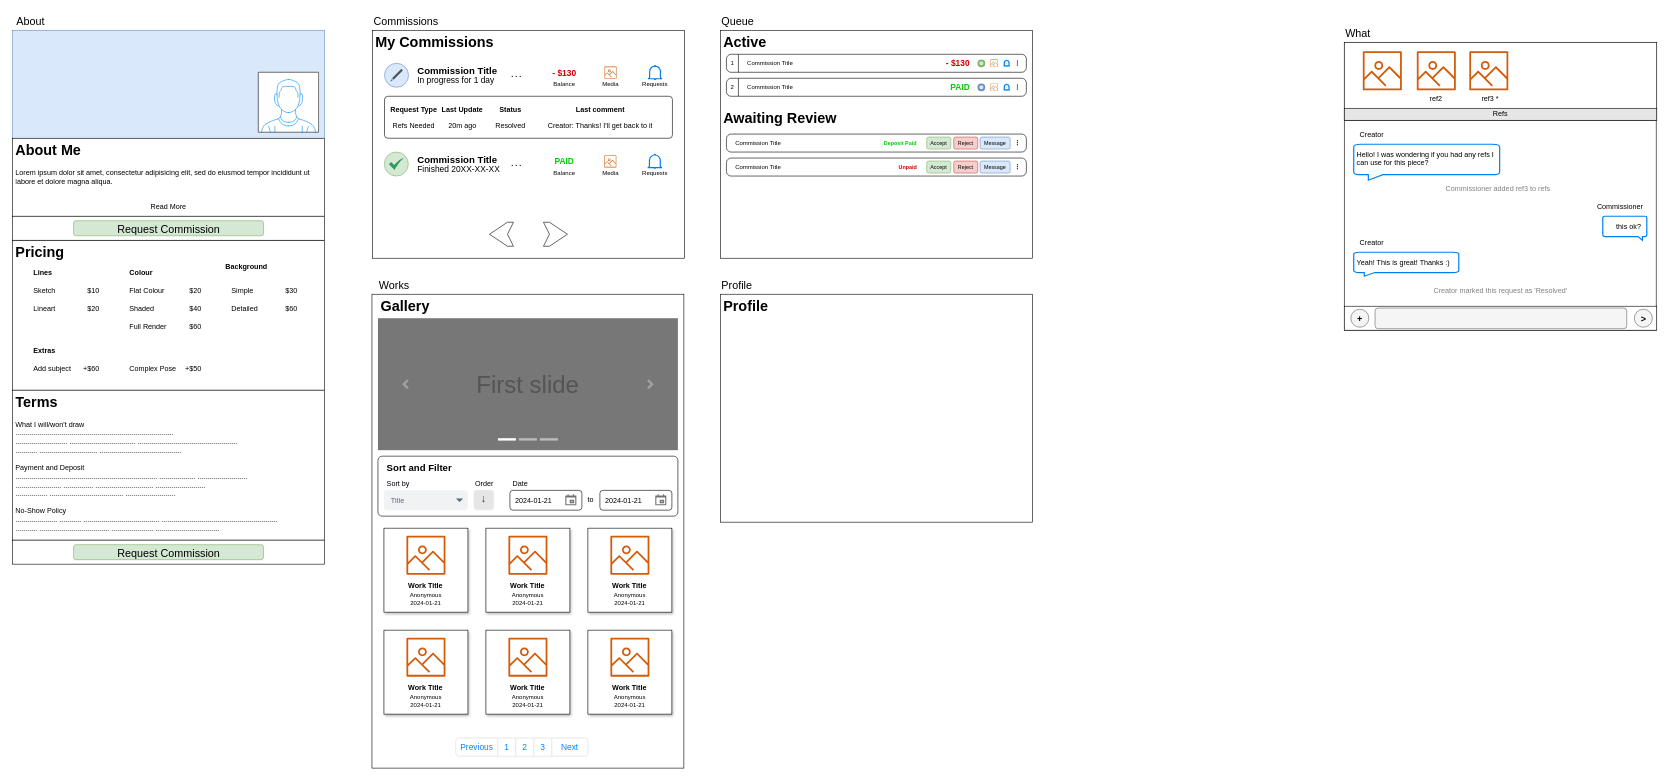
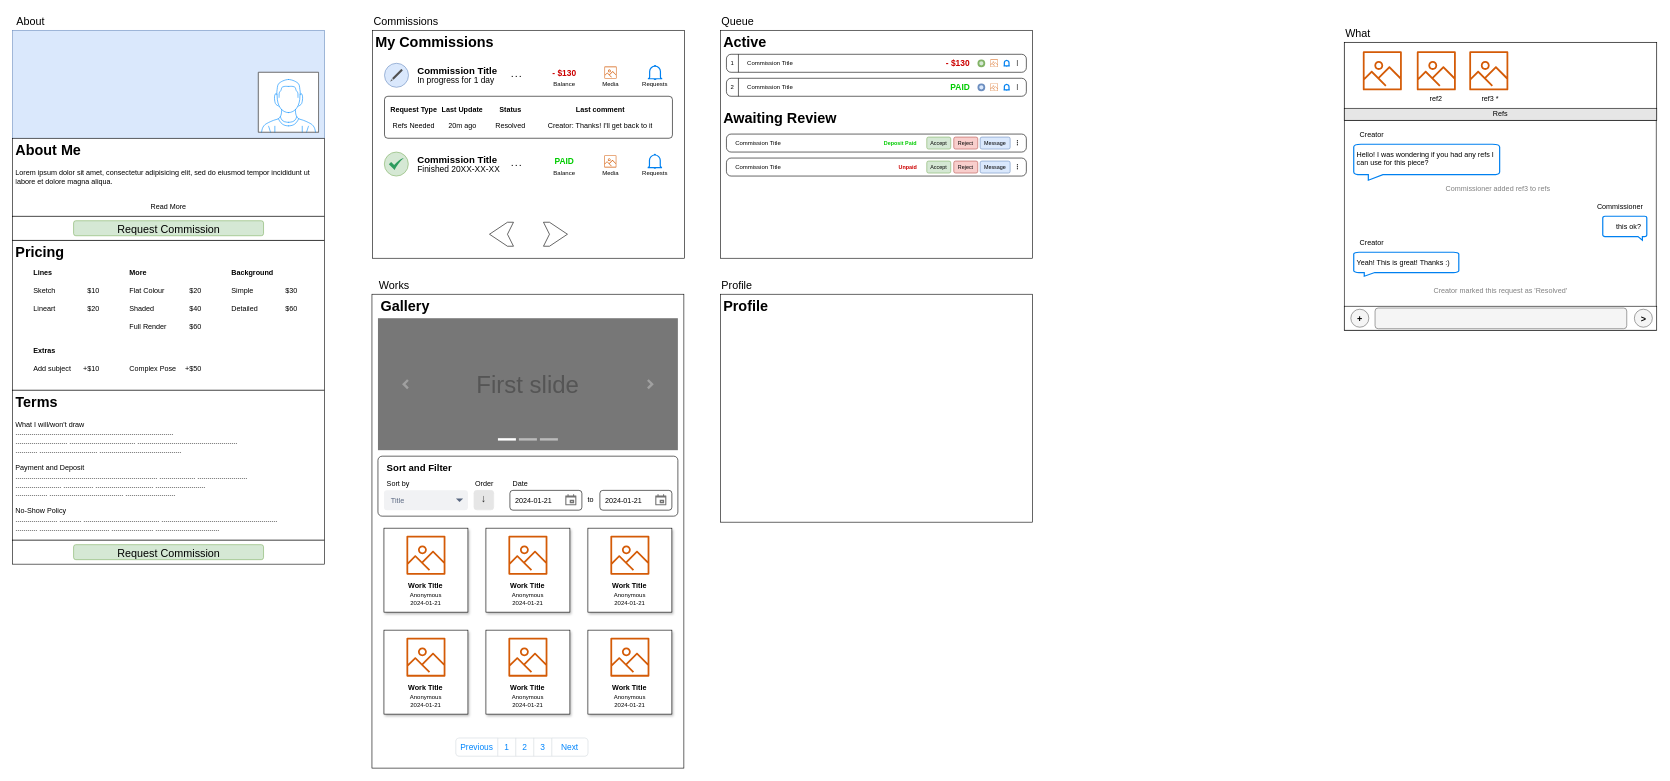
- <mxCell id="18" value="&lt;b&gt;Background&lt;/b&gt;" style="text;html=1;strokeColor=none;fillColor=none;align=left;verticalAlign=middle;whiteSpace=wrap;rounded=0;spacing=5;" parent="1" vertex="1"><mxGeometry x="370" y="430" width="100" height="30" as="geometry" /></mxCell>
+ <mxCell id="18" value="&lt;b&gt;Background&lt;/b&gt;" style="text;html=1;strokeColor=none;fillColor=none;align=left;verticalAlign=middle;whiteSpace=wrap;rounded=0;spacing=5;" parent="1" vertex="1"><mxGeometry x="380" y="440" width="100" height="30" as="geometry" /></mxCell>
- <mxCell id="17" value="&lt;b&gt;Colour&lt;/b&gt;" style="text;html=1;strokeColor=none;fillColor=none;align=left;verticalAlign=middle;whiteSpace=wrap;rounded=0;spacing=5;" parent="1" vertex="1"><mxGeometry x="210" y="440" width="100" height="30" as="geometry" /></mxCell>
+ <mxCell id="17" value="&lt;b&gt;More&lt;/b&gt;" style="text;html=1;strokeColor=none;fillColor=none;align=left;verticalAlign=middle;whiteSpace=wrap;rounded=0;spacing=5;" parent="1" vertex="1"><mxGeometry x="210" y="440" width="100" height="30" as="geometry" /></mxCell>
- <mxCell id="29" value="+$60" style="text;html=1;strokeColor=none;fillColor=none;align=right;verticalAlign=middle;whiteSpace=wrap;rounded=0;spacing=5;" parent="1" vertex="1"><mxGeometry x="70" y="600" width="100" height="30" as="geometry" /></mxCell>
+ <mxCell id="29" value="+$10" style="text;html=1;strokeColor=none;fillColor=none;align=right;verticalAlign=middle;whiteSpace=wrap;rounded=0;spacing=5;" parent="1" vertex="1"><mxGeometry x="70" y="600" width="100" height="30" as="geometry" /></mxCell>
